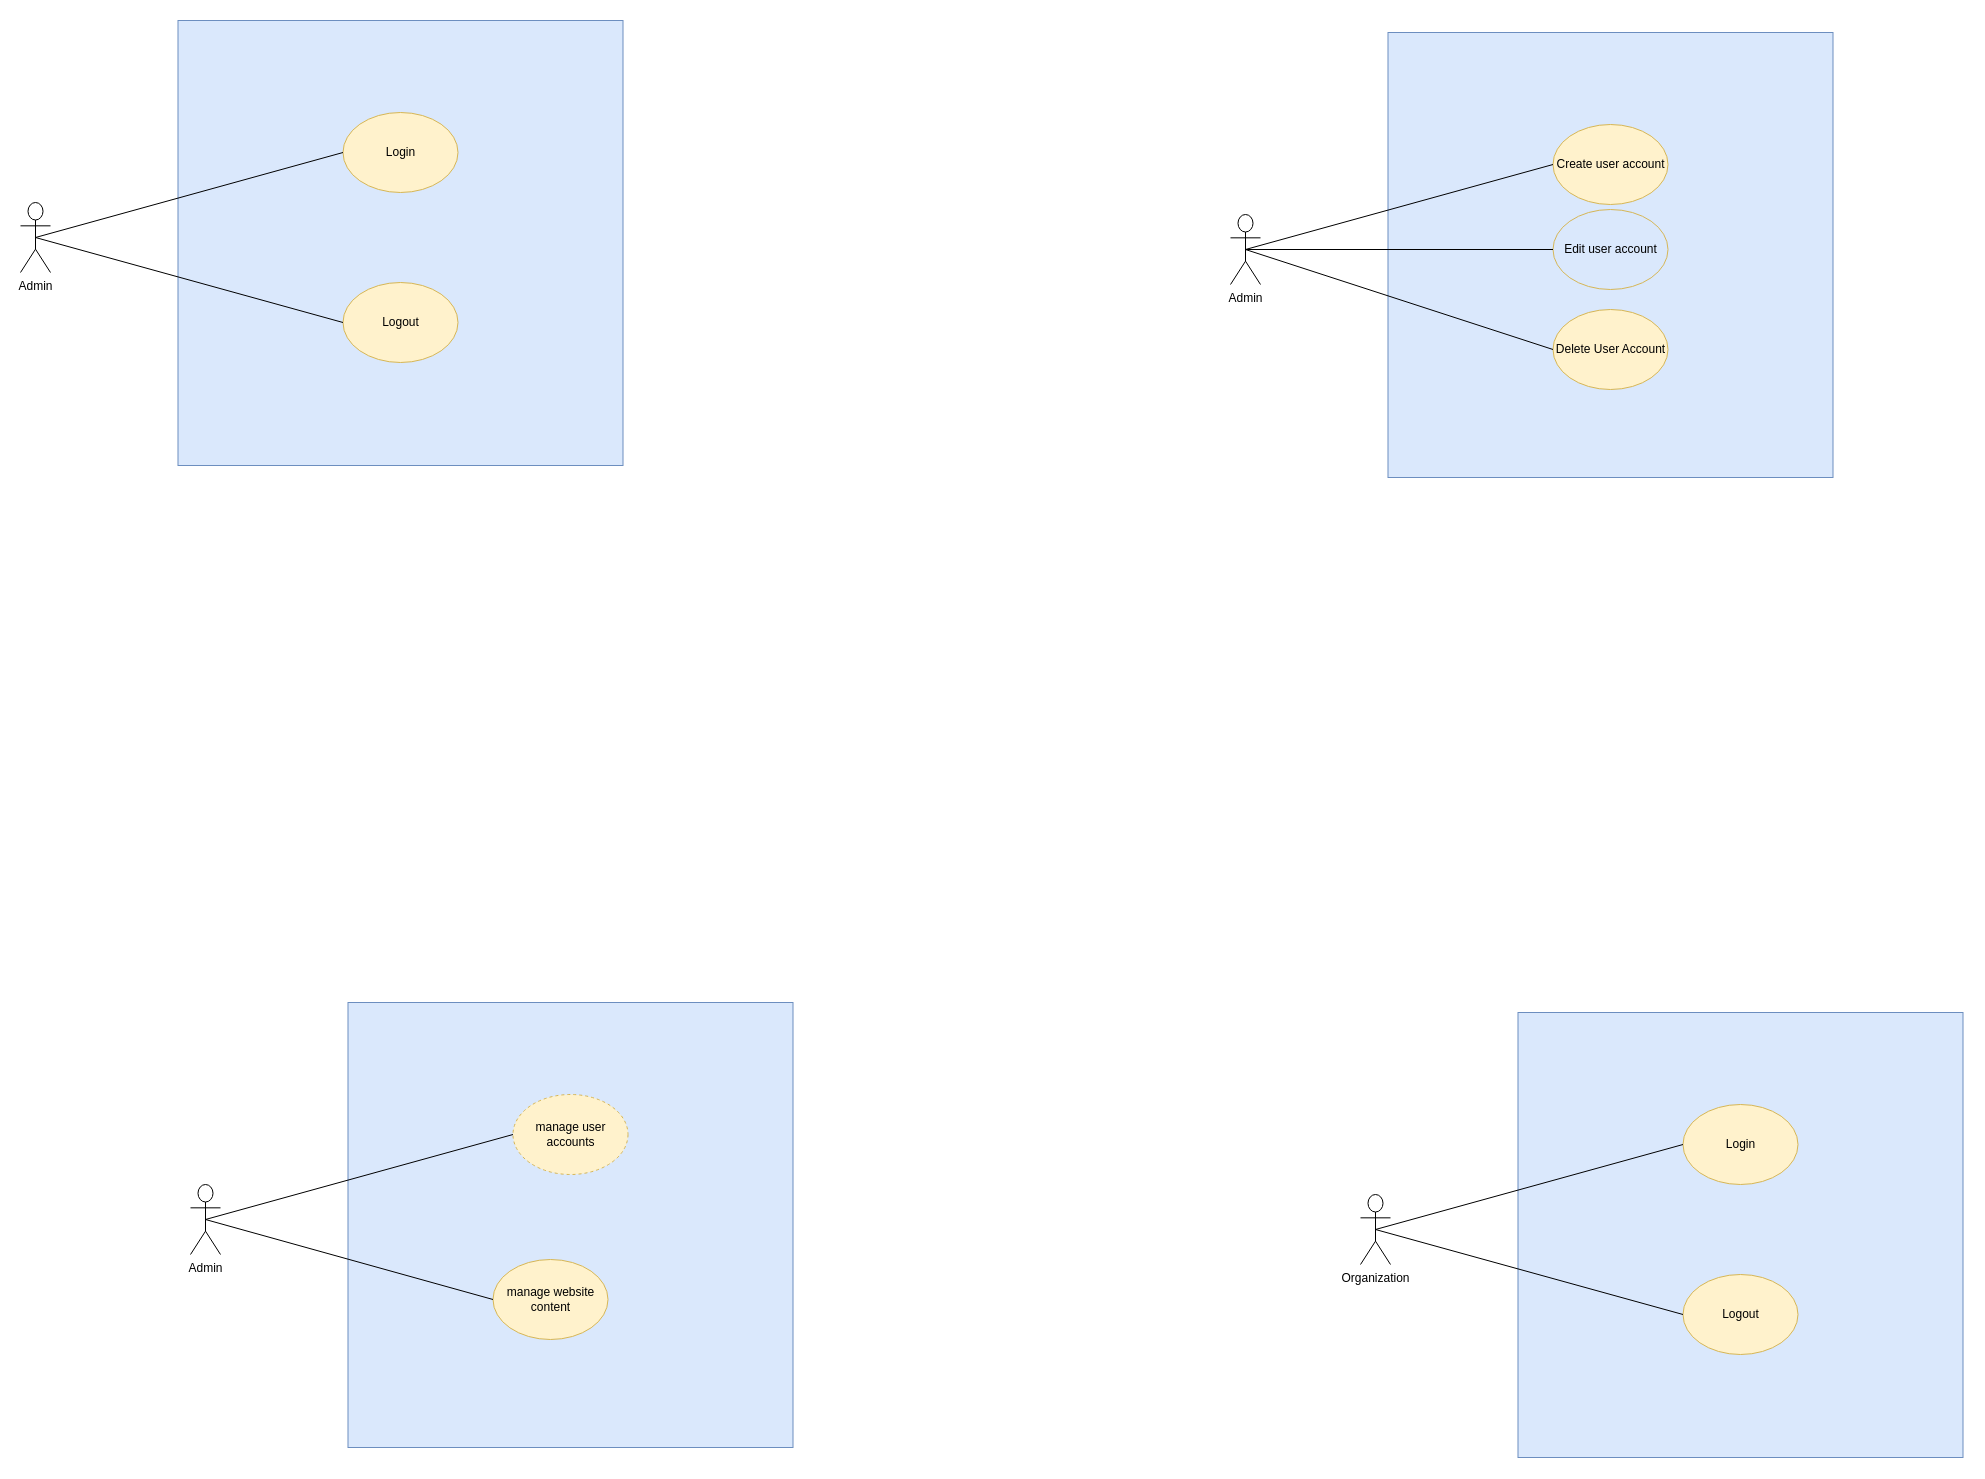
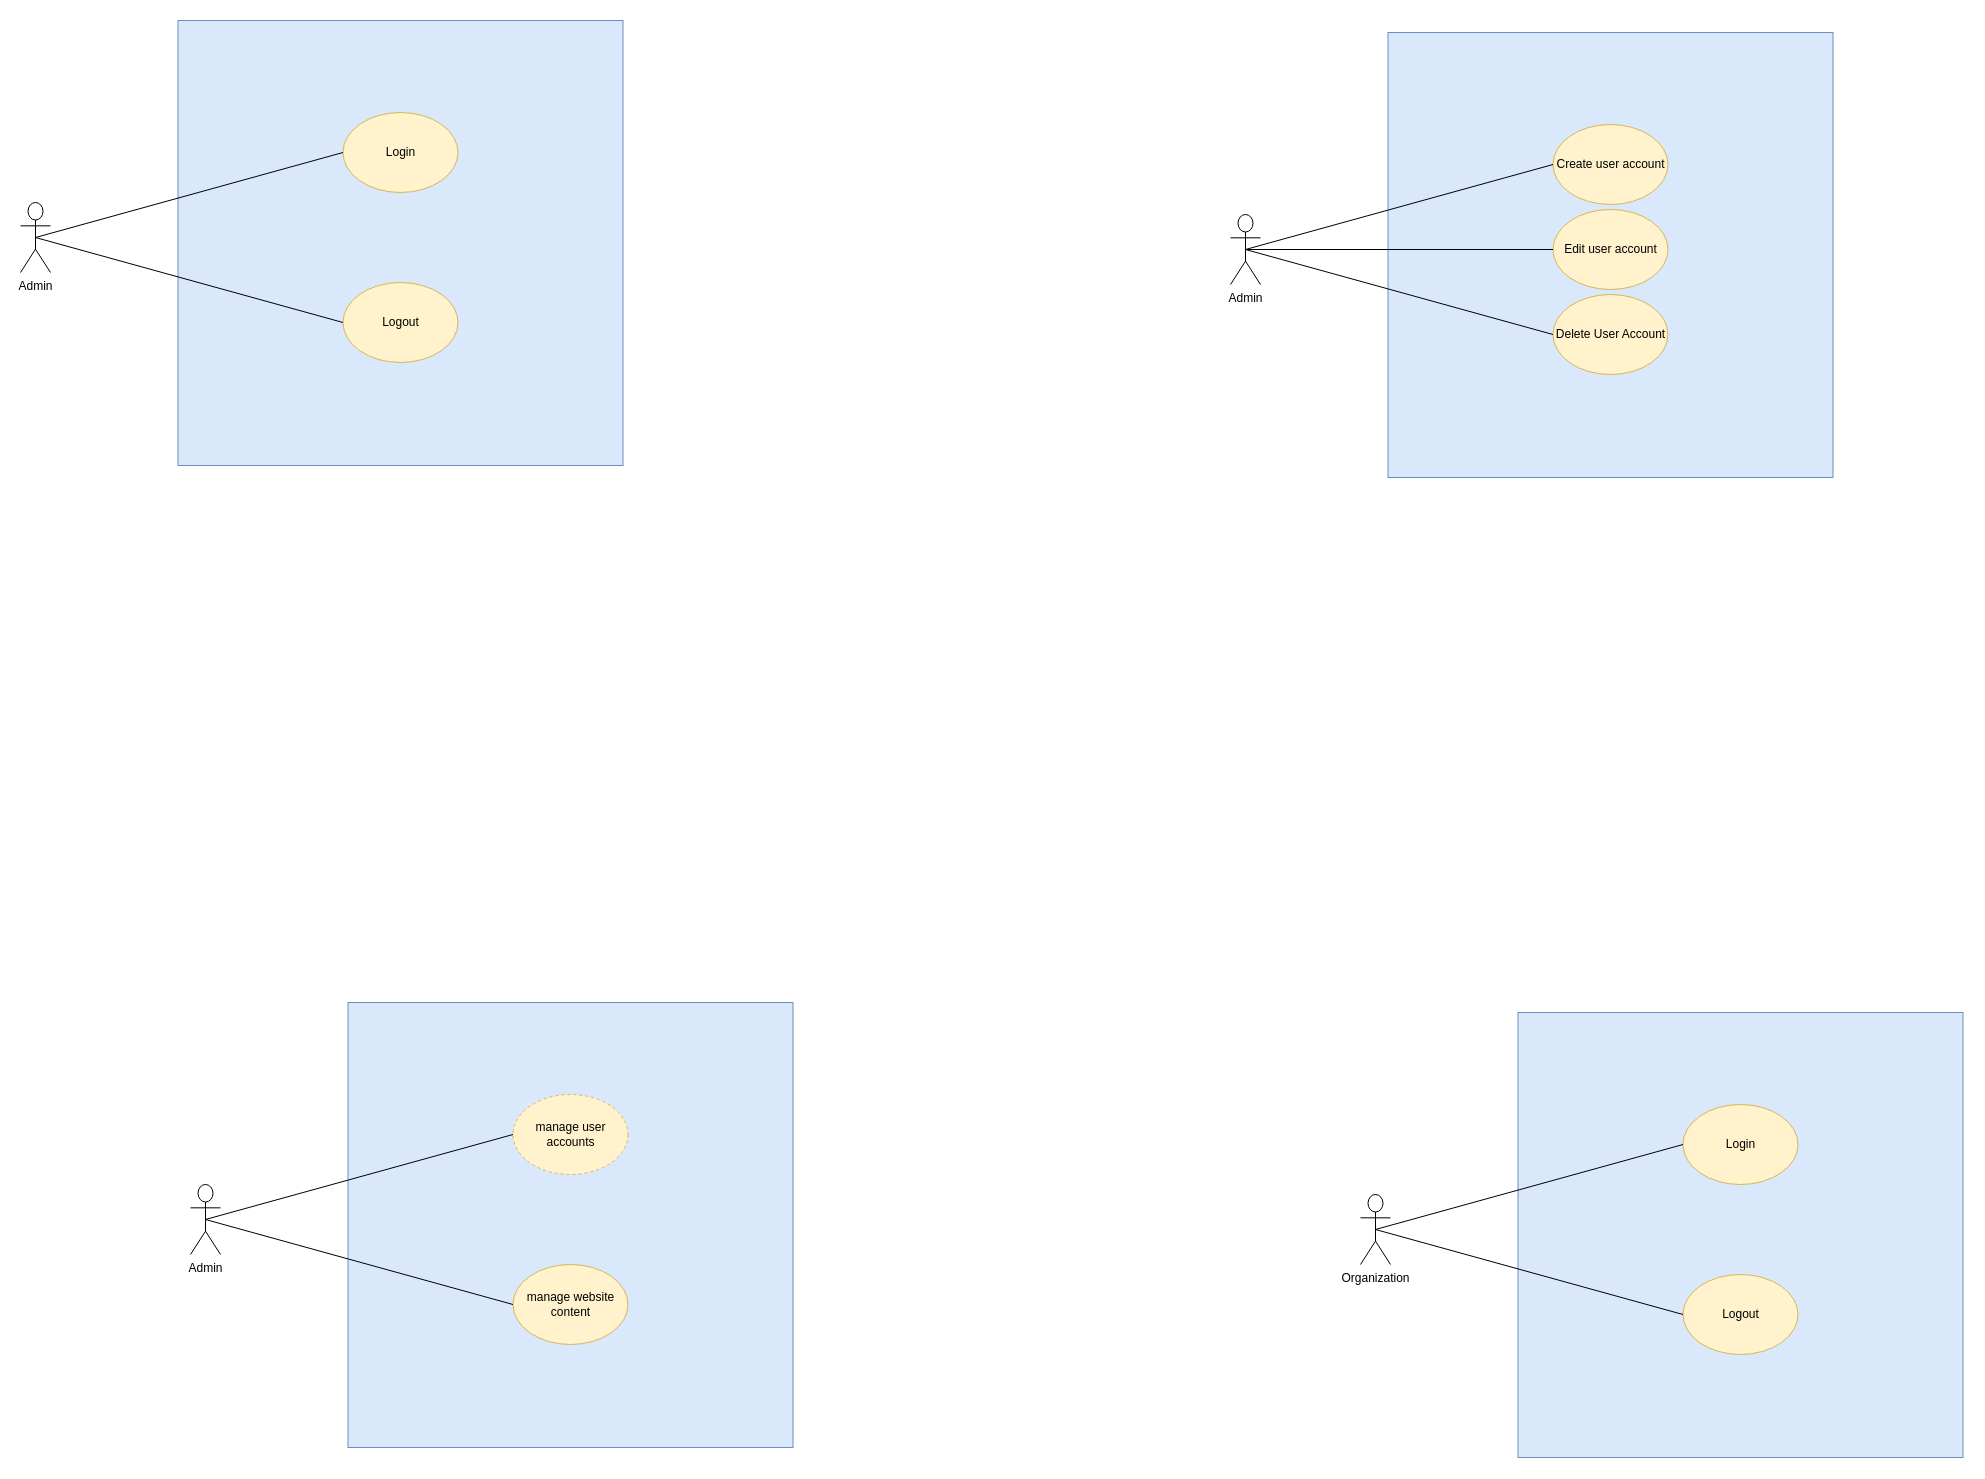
- <mxCell id="15" value="Edit user account" style="ellipse;whiteSpace=wrap;html=1;fillColor=#dae8fc;strokeColor=#d6b656;" vertex="1" parent="8"><mxGeometry x="322.5" y="177" width="115" height="80" as="geometry" /></mxCell>
+ <mxCell id="15" value="Edit user account" style="ellipse;whiteSpace=wrap;html=1;fillColor=#fff2cc;strokeColor=#d6b656;" vertex="1" parent="8"><mxGeometry x="322.5" y="177" width="115" height="80" as="geometry" /></mxCell>
- <mxCell id="12" value="Delete User Account" style="ellipse;whiteSpace=wrap;html=1;fillColor=#fff2cc;strokeColor=#d6b656;" vertex="1" parent="8"><mxGeometry x="322.5" y="277" width="115" height="80" as="geometry" /></mxCell>
+ <mxCell id="12" value="Delete User Account" style="ellipse;whiteSpace=wrap;html=1;fillColor=#fff2cc;strokeColor=#d6b656;" vertex="1" parent="8"><mxGeometry x="322.5" y="262" width="115" height="80" as="geometry" /></mxCell>
- <mxCell id="21" value="manage website content" style="ellipse;whiteSpace=wrap;html=1;fillColor=#fff2cc;strokeColor=#d6b656;" vertex="1" parent="17"><mxGeometry x="302.5" y="257" width="115" height="80" as="geometry" /></mxCell>
+ <mxCell id="21" value="manage website content" style="ellipse;whiteSpace=wrap;html=1;fillColor=#fff2cc;strokeColor=#d6b656;" vertex="1" parent="17"><mxGeometry x="322.5" y="262" width="115" height="80" as="geometry" /></mxCell>
